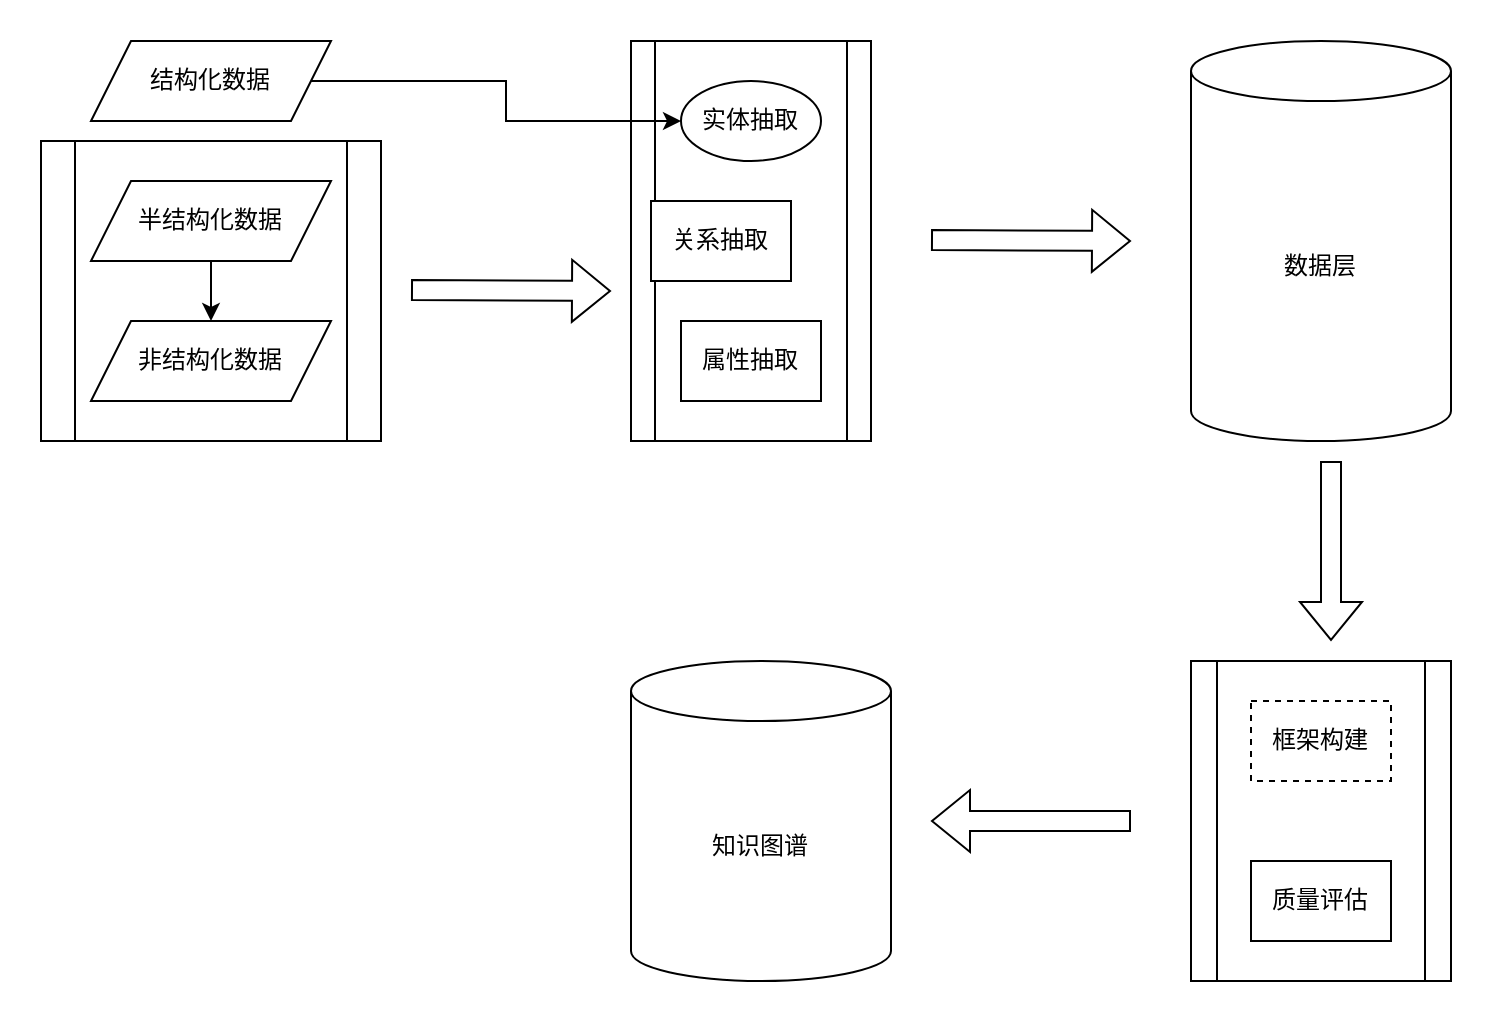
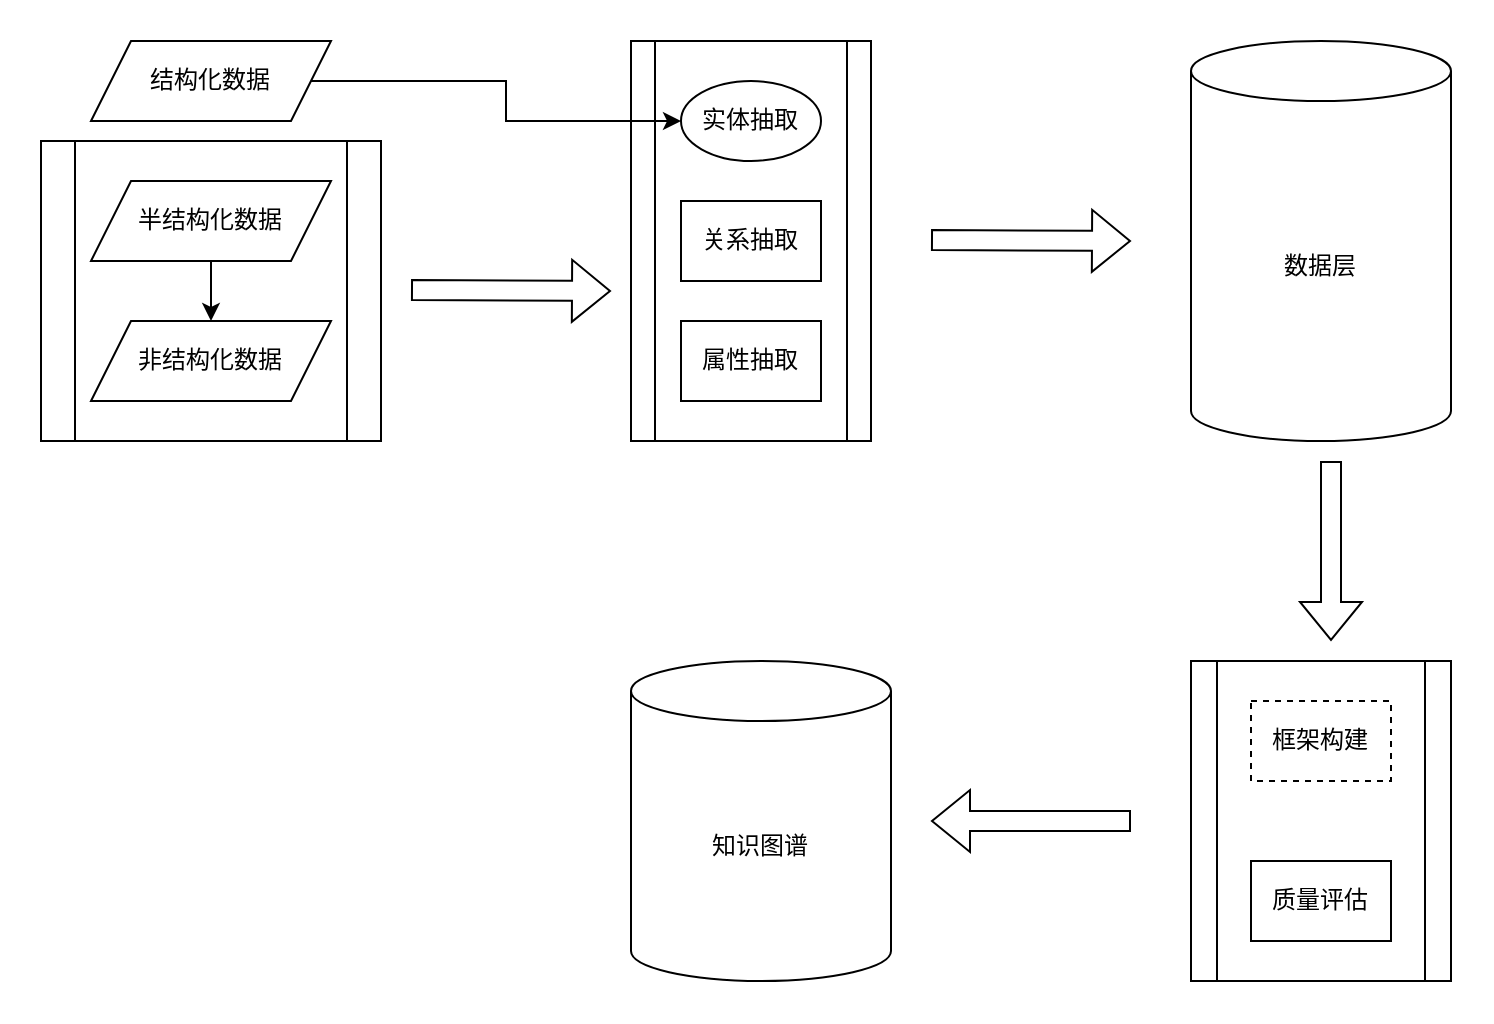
- <mxCell id="8" value="关系抽取" style="rounded=0;whiteSpace=wrap;html=1;" vertex="1" parent="1"><mxGeometry x="325" y="100" width="70" height="40" as="geometry" /></mxCell>
+ <mxCell id="8" value="关系抽取" style="rounded=0;whiteSpace=wrap;html=1;" vertex="1" parent="1"><mxGeometry x="340" y="100" width="70" height="40" as="geometry" /></mxCell>
